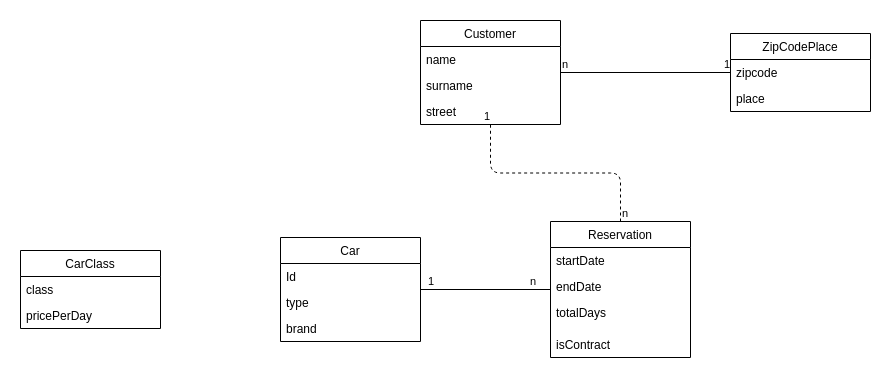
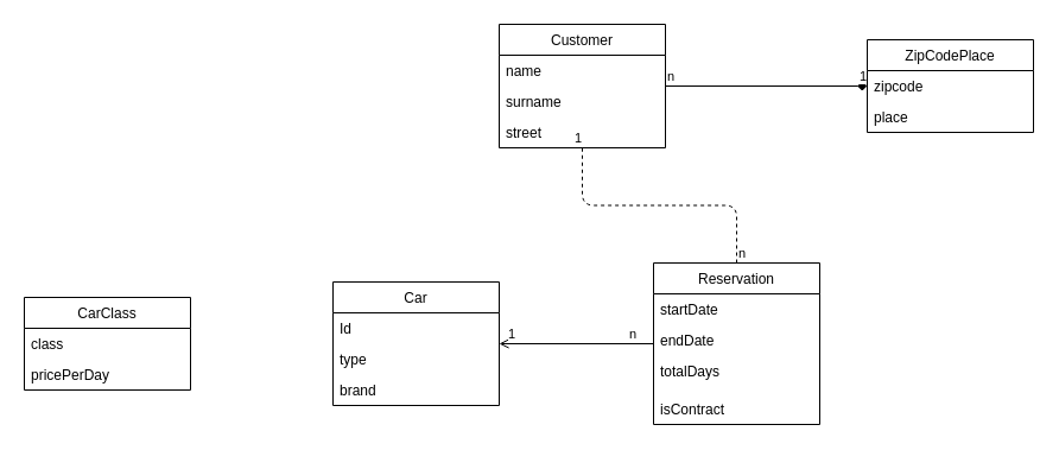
- <mxCell id="21" value="" style="endArrow=none;html=1;edgeStyle=orthogonalEdgeStyle;" edge="1" parent="1" source="14" target="18"><mxGeometry relative="1" as="geometry"><mxPoint x="570" y="360" as="sourcePoint" /><mxPoint x="730" y="360" as="targetPoint" /></mxGeometry></mxCell>
+ <mxCell id="21" value="" style="endArrow=diamond;html=1;edgeStyle=orthogonalEdgeStyle;" edge="1" parent="1" source="14" target="18"><mxGeometry relative="1" as="geometry"><mxPoint x="570" y="360" as="sourcePoint" /><mxPoint x="730" y="360" as="targetPoint" /></mxGeometry></mxCell>
- <mxCell id="27" value="" style="endArrow=none;html=1;edgeStyle=orthogonalEdgeStyle;" edge="1" parent="1" source="9" target="5"><mxGeometry relative="1" as="geometry"><mxPoint x="550" y="288.5" as="sourcePoint" /><mxPoint x="430" y="288.5" as="targetPoint" /></mxGeometry></mxCell>
+ <mxCell id="27" value="" style="endArrow=open;html=1;edgeStyle=orthogonalEdgeStyle;" edge="1" parent="1" source="9" target="5"><mxGeometry relative="1" as="geometry"><mxPoint x="550" y="288.5" as="sourcePoint" /><mxPoint x="430" y="288.5" as="targetPoint" /></mxGeometry></mxCell>
